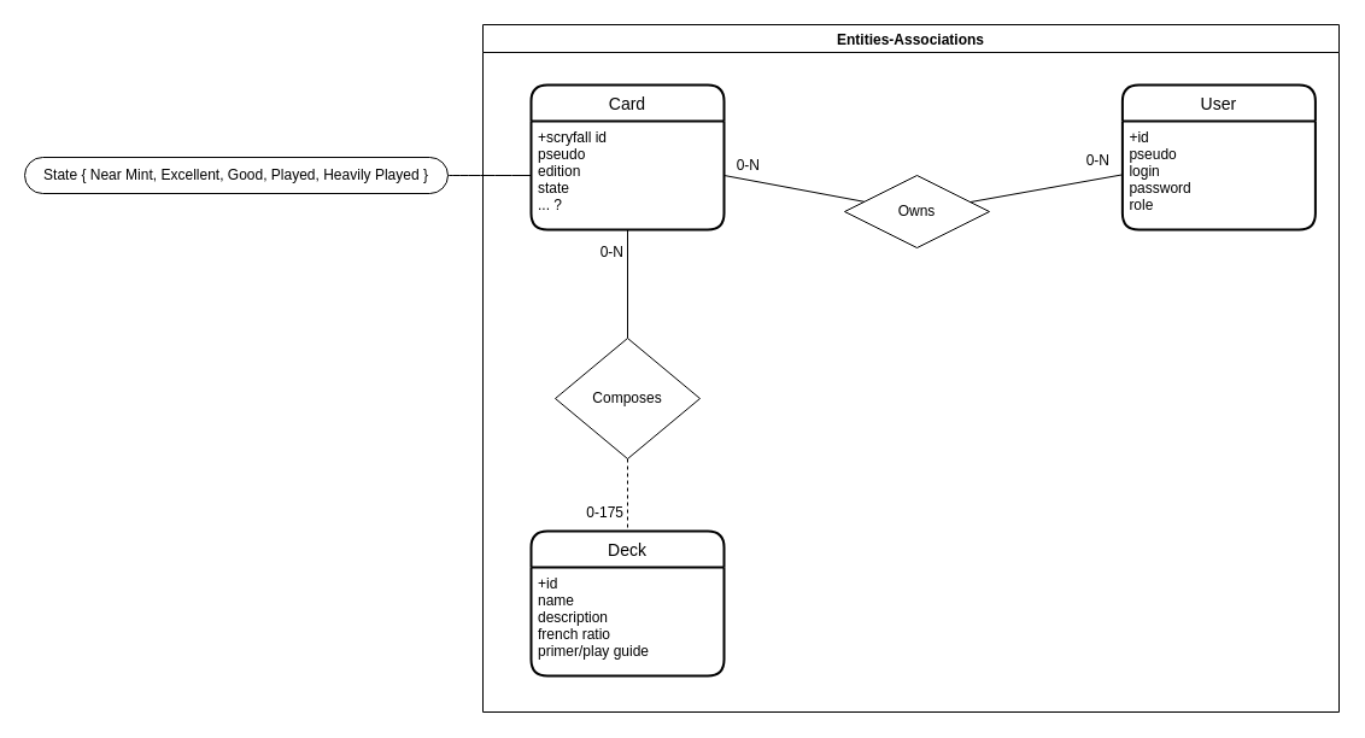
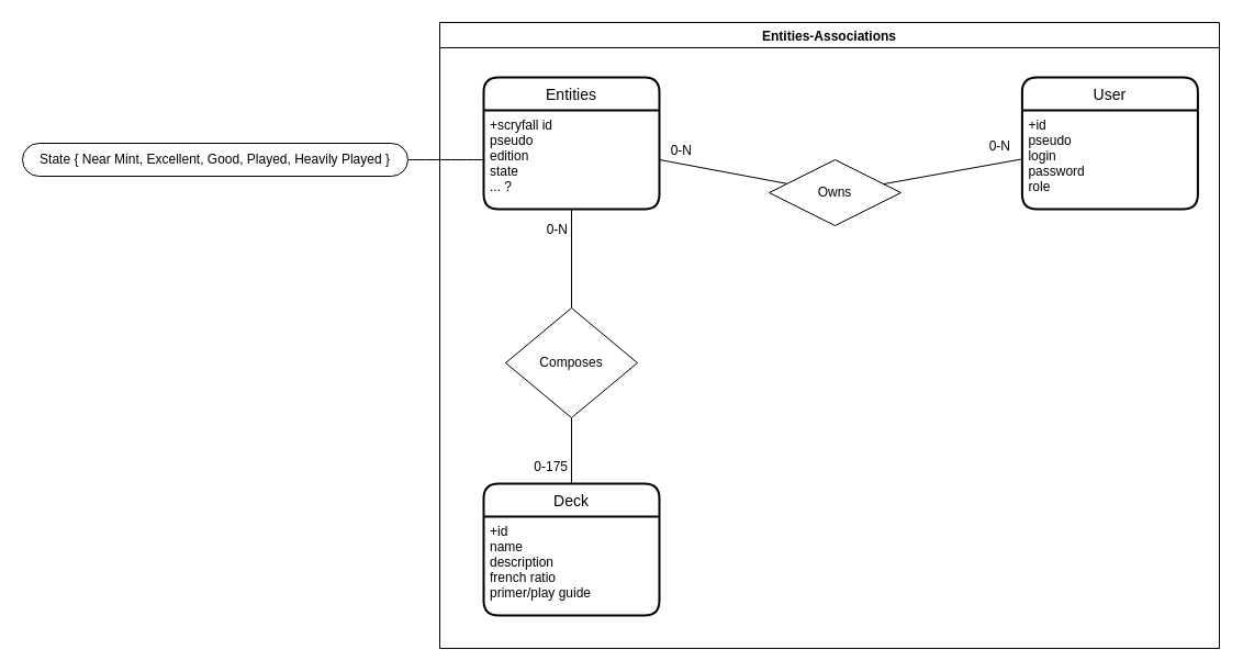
- <mxCell id="7" value="Card" style="swimlane;childLayout=stackLayout;horizontal=1;startSize=30;horizontalStack=0;rounded=1;fontSize=14;fontStyle=0;strokeWidth=2;resizeParent=0;resizeLast=1;shadow=0;dashed=0;align=center;" vertex="1" parent="2"><mxGeometry x="40" y="50" width="160" height="120" as="geometry" /></mxCell>
+ <mxCell id="7" value="Entities" style="swimlane;childLayout=stackLayout;horizontal=1;startSize=30;horizontalStack=0;rounded=1;fontSize=14;fontStyle=0;strokeWidth=2;resizeParent=0;resizeLast=1;shadow=0;dashed=0;align=center;" vertex="1" parent="2"><mxGeometry x="40" y="50" width="160" height="120" as="geometry" /></mxCell>
- <mxCell id="17" value="" style="endArrow=none;html=1;rounded=0;strokeColor=#000000;strokeWidth=1;dashed=1;" edge="1" parent="2" source="10" target="5"><mxGeometry relative="1" as="geometry"><mxPoint x="130" y="270" as="sourcePoint" /><mxPoint x="130" y="180.0" as="targetPoint" /></mxGeometry></mxCell>
+ <mxCell id="17" value="" style="endArrow=none;html=1;rounded=0;strokeColor=#000000;strokeWidth=1;" edge="1" parent="2" source="10" target="5"><mxGeometry relative="1" as="geometry"><mxPoint x="130" y="270" as="sourcePoint" /><mxPoint x="130" y="180.0" as="targetPoint" /></mxGeometry></mxCell>
